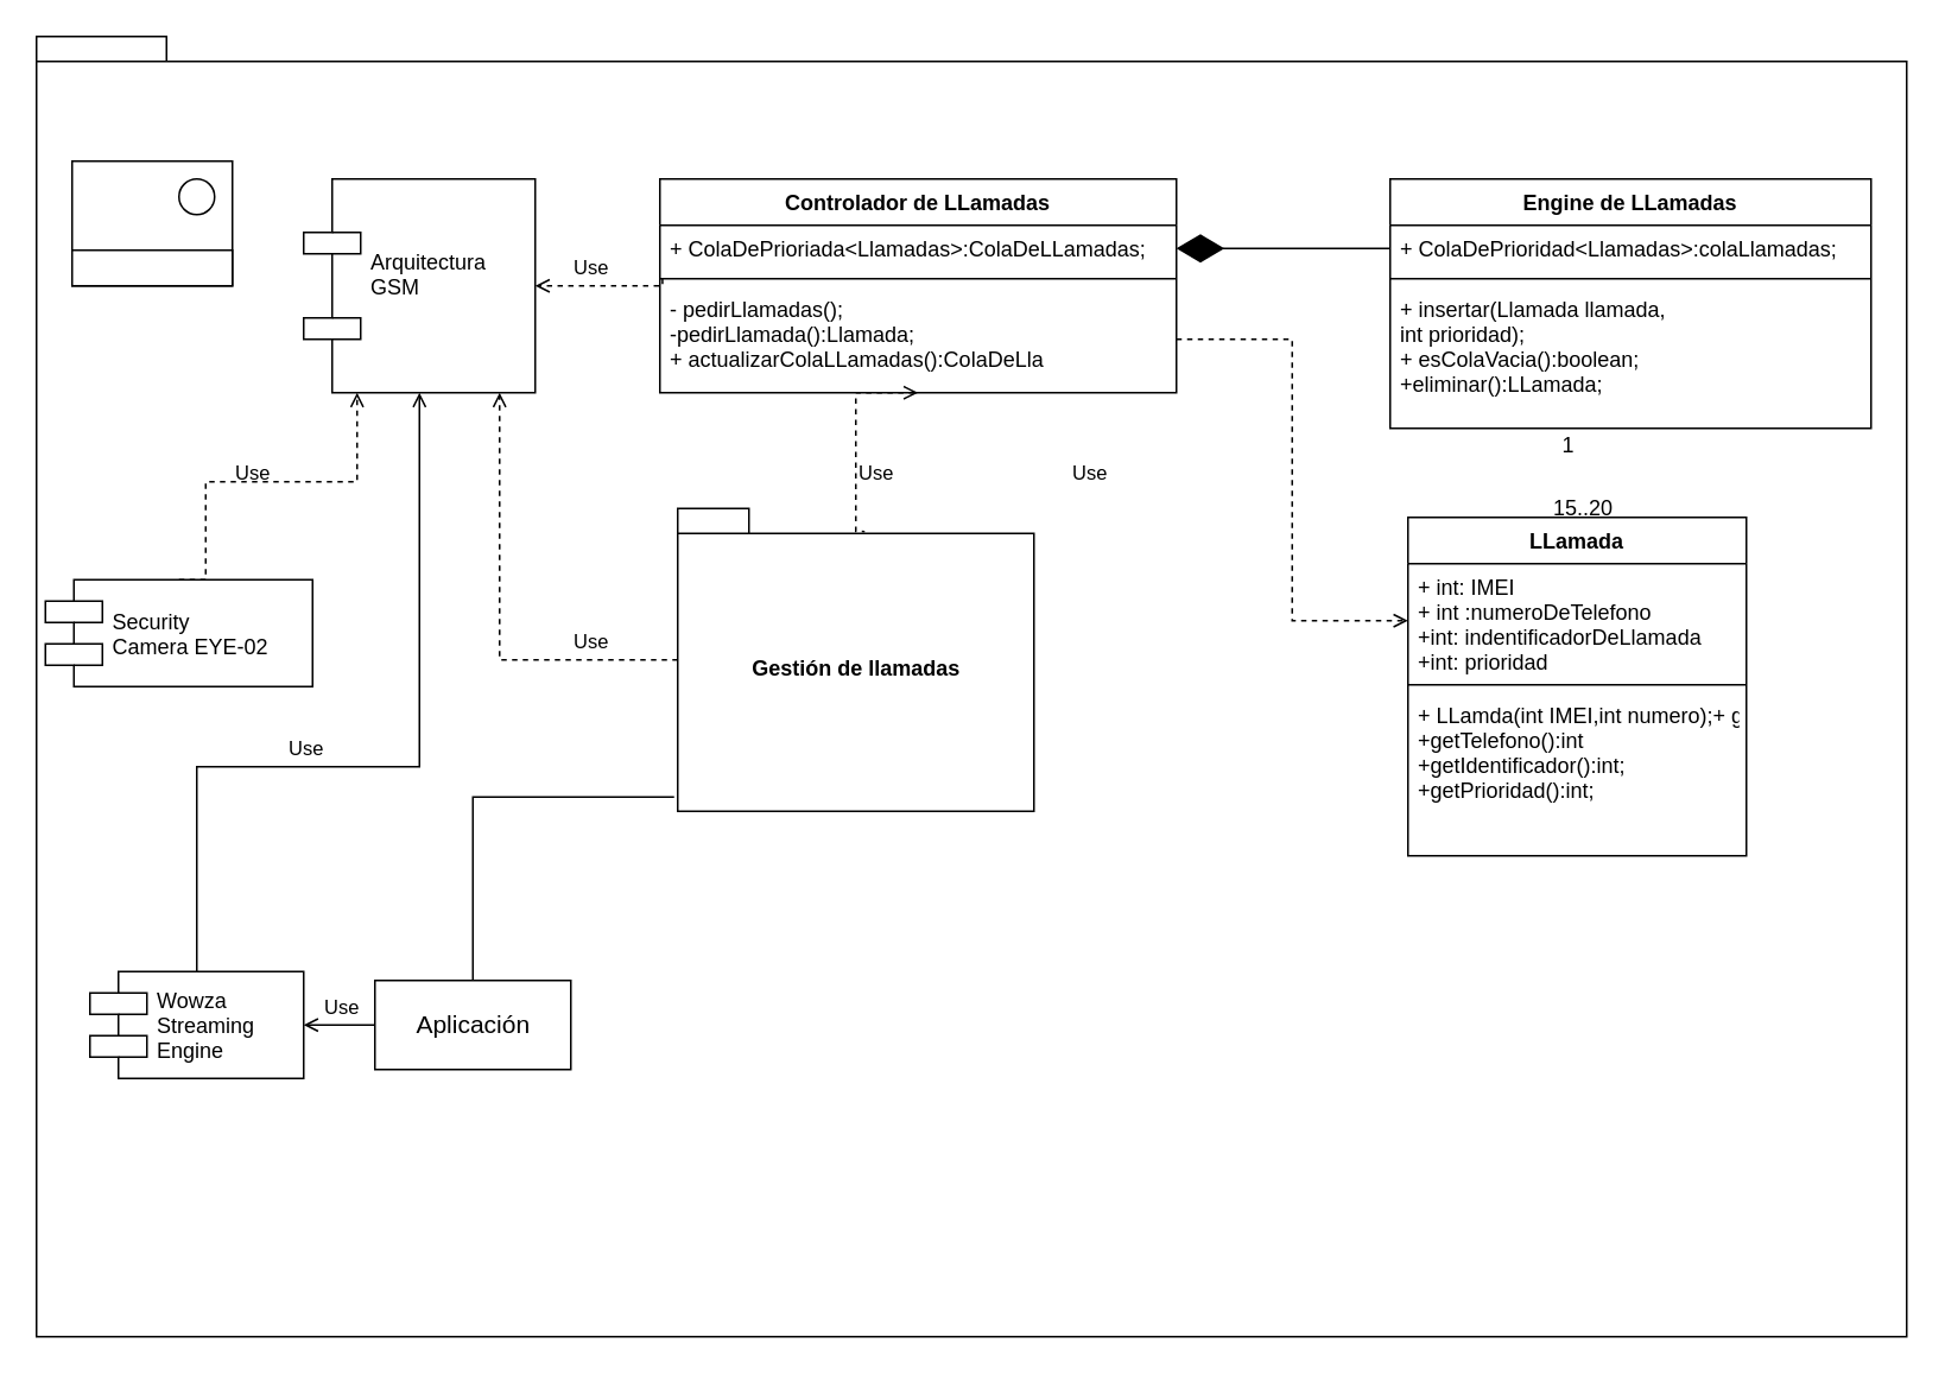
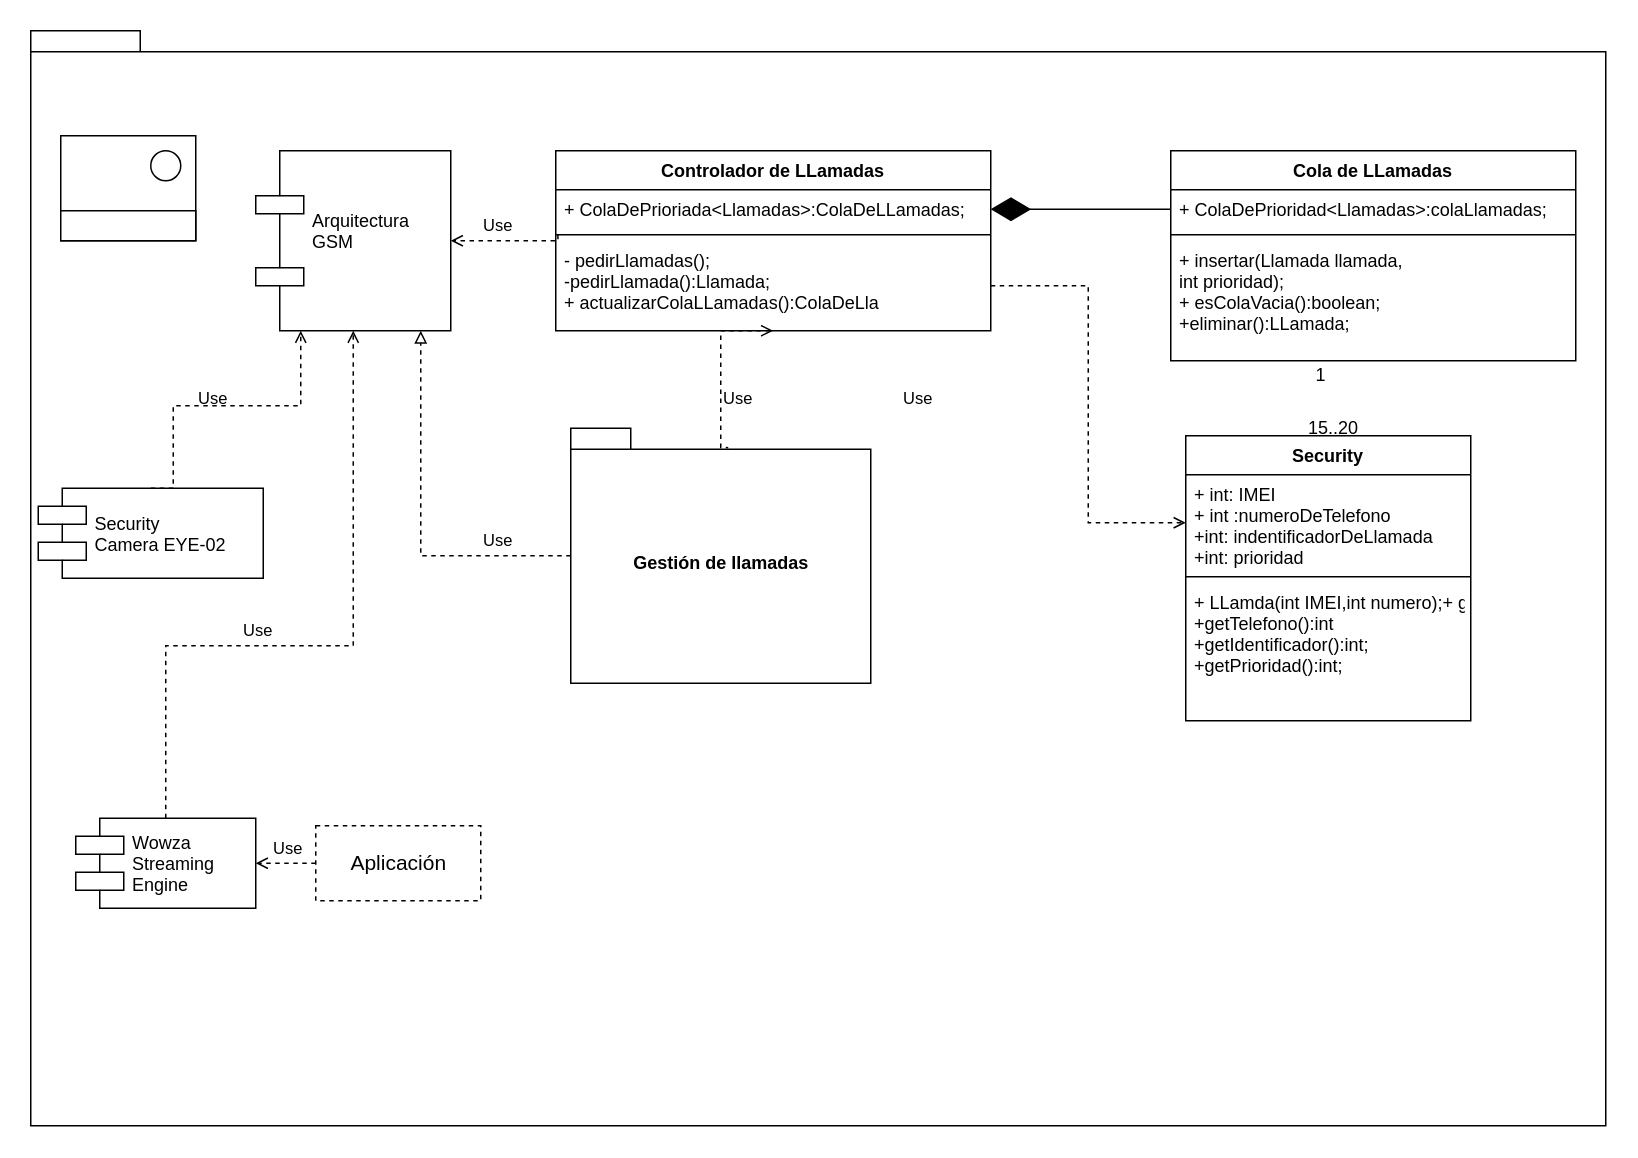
- <mxCell id="8" value="Engine de LLamadas" style="swimlane;fontStyle=1;align=center;verticalAlign=top;childLayout=stackLayout;horizontal=1;startSize=26;horizontalStack=0;resizeParent=1;resizeParentMax=0;resizeLast=0;collapsible=1;marginBottom=0;" parent="1" vertex="1"><mxGeometry x="780" y="100" width="270" height="140" as="geometry" /></mxCell>
+ <mxCell id="8" value="Cola de LLamadas" style="swimlane;fontStyle=1;align=center;verticalAlign=top;childLayout=stackLayout;horizontal=1;startSize=26;horizontalStack=0;resizeParent=1;resizeParentMax=0;resizeLast=0;collapsible=1;marginBottom=0;" parent="1" vertex="1"><mxGeometry x="780" y="100" width="270" height="140" as="geometry" /></mxCell>
- <mxCell id="14" style="edgeStyle=orthogonalEdgeStyle;rounded=0;orthogonalLoop=1;jettySize=auto;html=1;endArrow=open;endFill=0;dashed=1;" parent="1" source="15" target="3" edge="1"><mxGeometry relative="1" as="geometry"><Array as="points"><mxPoint x="280" y="370" /></Array></mxGeometry></mxCell>
+ <mxCell id="14" style="edgeStyle=orthogonalEdgeStyle;rounded=0;orthogonalLoop=1;jettySize=auto;html=1;endArrow=block;endFill=0;dashed=1;" parent="1" source="15" target="3" edge="1"><mxGeometry relative="1" as="geometry"><Array as="points"><mxPoint x="280" y="370" /></Array></mxGeometry></mxCell>
- <mxCell id="4" value="LLamada" style="swimlane;fontStyle=1;align=center;verticalAlign=top;childLayout=stackLayout;horizontal=1;startSize=26;horizontalStack=0;resizeParent=1;resizeParentMax=0;resizeLast=0;collapsible=1;marginBottom=0;" parent="1" vertex="1"><mxGeometry x="790" y="290" width="190" height="190" as="geometry" /></mxCell>
+ <mxCell id="4" value="Security" style="swimlane;fontStyle=1;align=center;verticalAlign=top;childLayout=stackLayout;horizontal=1;startSize=26;horizontalStack=0;resizeParent=1;resizeParentMax=0;resizeLast=0;collapsible=1;marginBottom=0;" parent="1" vertex="1"><mxGeometry x="790" y="290" width="190" height="190" as="geometry" /></mxCell>
- <mxCell id="32" style="edgeStyle=orthogonalEdgeStyle;rounded=0;orthogonalLoop=1;jettySize=auto;html=1;dashed=0;startArrow=none;startFill=0;endArrow=open;endFill=0;" parent="1" source="33" target="3" edge="1"><mxGeometry relative="1" as="geometry"><Array as="points"><mxPoint x="110" y="430" /><mxPoint x="235" y="430" /></Array></mxGeometry></mxCell>
+ <mxCell id="32" style="edgeStyle=orthogonalEdgeStyle;rounded=0;orthogonalLoop=1;jettySize=auto;html=1;dashed=1;startArrow=none;startFill=0;endArrow=open;endFill=0;" parent="1" source="33" target="3" edge="1"><mxGeometry relative="1" as="geometry"><Array as="points"><mxPoint x="110" y="430" /><mxPoint x="235" y="430" /></Array></mxGeometry></mxCell>
- <mxCell id="24" style="edgeStyle=orthogonalEdgeStyle;rounded=0;orthogonalLoop=1;jettySize=auto;html=1;entryX=-0.01;entryY=0.953;entryDx=0;entryDy=0;entryPerimeter=0;endArrow=none;endFill=0;" parent="1" source="26" target="15" edge="1"><mxGeometry relative="1" as="geometry"><Array as="points"><mxPoint x="360" y="447" /><mxPoint x="360" y="447" /></Array></mxGeometry></mxCell>
- <mxCell id="25" style="edgeStyle=orthogonalEdgeStyle;rounded=0;orthogonalLoop=1;jettySize=auto;html=1;entryX=1;entryY=0.5;entryDx=0;entryDy=0;dashed=0;startArrow=none;startFill=0;endArrow=open;endFill=0;" parent="1" source="26" target="33" edge="1"><mxGeometry relative="1" as="geometry" /></mxCell>
+ <mxCell id="25" style="edgeStyle=orthogonalEdgeStyle;rounded=0;orthogonalLoop=1;jettySize=auto;html=1;entryX=1;entryY=0.5;entryDx=0;entryDy=0;dashed=1;startArrow=none;startFill=0;endArrow=open;endFill=0;" parent="1" source="26" target="33" edge="1"><mxGeometry relative="1" as="geometry" /></mxCell>
- <mxCell id="26" value="&lt;font style=&quot;font-size: 14px&quot;&gt;Aplicación&lt;/font&gt;" style="html=1;" parent="1" vertex="1"><mxGeometry x="210" y="550" width="110" height="50" as="geometry" /></mxCell>
+ <mxCell id="26" value="&lt;font style=&quot;font-size: 14px&quot;&gt;Aplicación&lt;/font&gt;" style="html=1;dashed=1;" parent="1" vertex="1"><mxGeometry x="210" y="550" width="110" height="50" as="geometry" /></mxCell>
